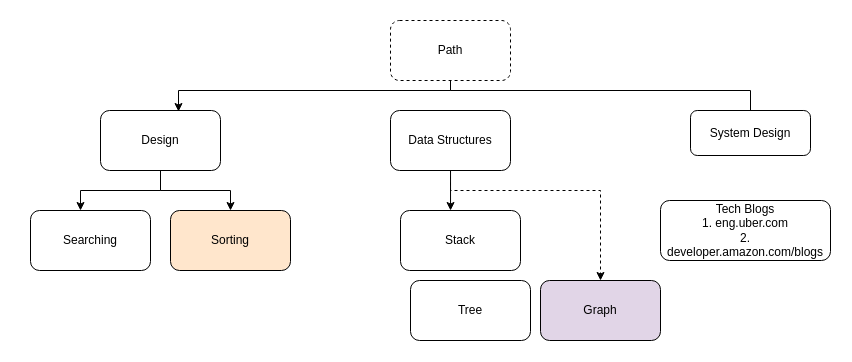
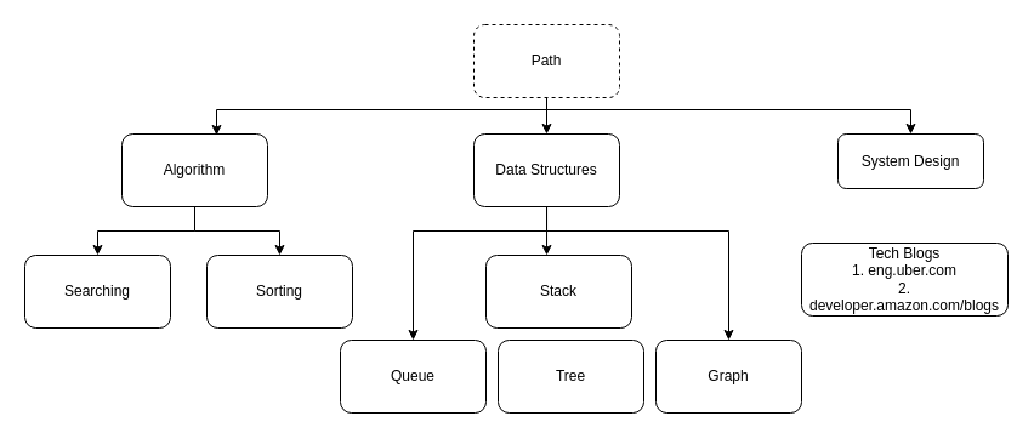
+ <mxCell id="2" value="" style="edgeStyle=orthogonalEdgeStyle;rounded=0;orthogonalLoop=1;jettySize=auto;html=1;" edge="1" parent="1" source="5" target="12"><mxGeometry relative="1" as="geometry" /></mxCell>
- <mxCell id="4" style="edgeStyle=orthogonalEdgeStyle;rounded=0;orthogonalLoop=1;jettySize=auto;html=1;endArrow=none;" edge="1" parent="1" source="5" target="13"><mxGeometry relative="1" as="geometry"><Array as="points"><mxPoint x="450" y="90" /><mxPoint x="750" y="90" /></Array></mxGeometry></mxCell>
+ <mxCell id="4" style="edgeStyle=orthogonalEdgeStyle;rounded=0;orthogonalLoop=1;jettySize=auto;html=1;" edge="1" parent="1" source="5" target="13"><mxGeometry relative="1" as="geometry"><Array as="points"><mxPoint x="450" y="90" /><mxPoint x="750" y="90" /></Array></mxGeometry></mxCell>
- <mxCell id="8" value="Design" style="rounded=1;whiteSpace=wrap;html=1;" vertex="1" parent="1"><mxGeometry x="100" y="110" width="120" height="60" as="geometry" /></mxCell>
+ <mxCell id="8" value="Algorithm" style="rounded=1;whiteSpace=wrap;html=1;" vertex="1" parent="1"><mxGeometry x="100" y="110" width="120" height="60" as="geometry" /></mxCell>
+ <mxCell id="10" style="edgeStyle=orthogonalEdgeStyle;rounded=0;orthogonalLoop=1;jettySize=auto;html=1;entryX=0.5;entryY=0;entryDx=0;entryDy=0;" edge="1" parent="1" source="12" target="16"><mxGeometry relative="1" as="geometry"><Array as="points"><mxPoint x="450" y="190" /><mxPoint x="340" y="190" /></Array></mxGeometry></mxCell>
- <mxCell id="11" style="edgeStyle=orthogonalEdgeStyle;rounded=0;orthogonalLoop=1;jettySize=auto;html=1;dashed=1;" edge="1" parent="1" source="12" target="18"><mxGeometry relative="1" as="geometry"><Array as="points"><mxPoint x="450" y="190" /><mxPoint x="600" y="190" /></Array></mxGeometry></mxCell>
+ <mxCell id="11" style="edgeStyle=orthogonalEdgeStyle;rounded=0;orthogonalLoop=1;jettySize=auto;html=1;" edge="1" parent="1" source="12" target="18"><mxGeometry relative="1" as="geometry"><Array as="points"><mxPoint x="450" y="190" /><mxPoint x="600" y="190" /></Array></mxGeometry></mxCell>
- <mxCell id="14" value="Searching" style="rounded=1;whiteSpace=wrap;html=1;" vertex="1" parent="1"><mxGeometry x="30" y="210" width="120" height="60" as="geometry" /></mxCell>
+ <mxCell id="14" value="Searching" style="rounded=1;whiteSpace=wrap;html=1;" vertex="1" parent="1"><mxGeometry x="20" y="210" width="120" height="60" as="geometry" /></mxCell>
- <mxCell id="15" value="Sorting" style="rounded=1;whiteSpace=wrap;html=1;fillColor=#ffe6cc;" vertex="1" parent="1"><mxGeometry x="170" y="210" width="120" height="60" as="geometry" /></mxCell>
+ <mxCell id="15" value="Sorting" style="rounded=1;whiteSpace=wrap;html=1;" vertex="1" parent="1"><mxGeometry x="170" y="210" width="120" height="60" as="geometry" /></mxCell>
+ <mxCell id="16" value="Queue" style="rounded=1;whiteSpace=wrap;html=1;" vertex="1" parent="1"><mxGeometry x="280" y="280" width="120" height="60" as="geometry" /></mxCell>
- <mxCell id="18" value="Graph" style="rounded=1;whiteSpace=wrap;html=1;fillColor=#e1d5e7;" vertex="1" parent="1"><mxGeometry x="540" y="280" width="120" height="60" as="geometry" /></mxCell>
+ <mxCell id="18" value="Graph" style="rounded=1;whiteSpace=wrap;html=1;" vertex="1" parent="1"><mxGeometry x="540" y="280" width="120" height="60" as="geometry" /></mxCell>
